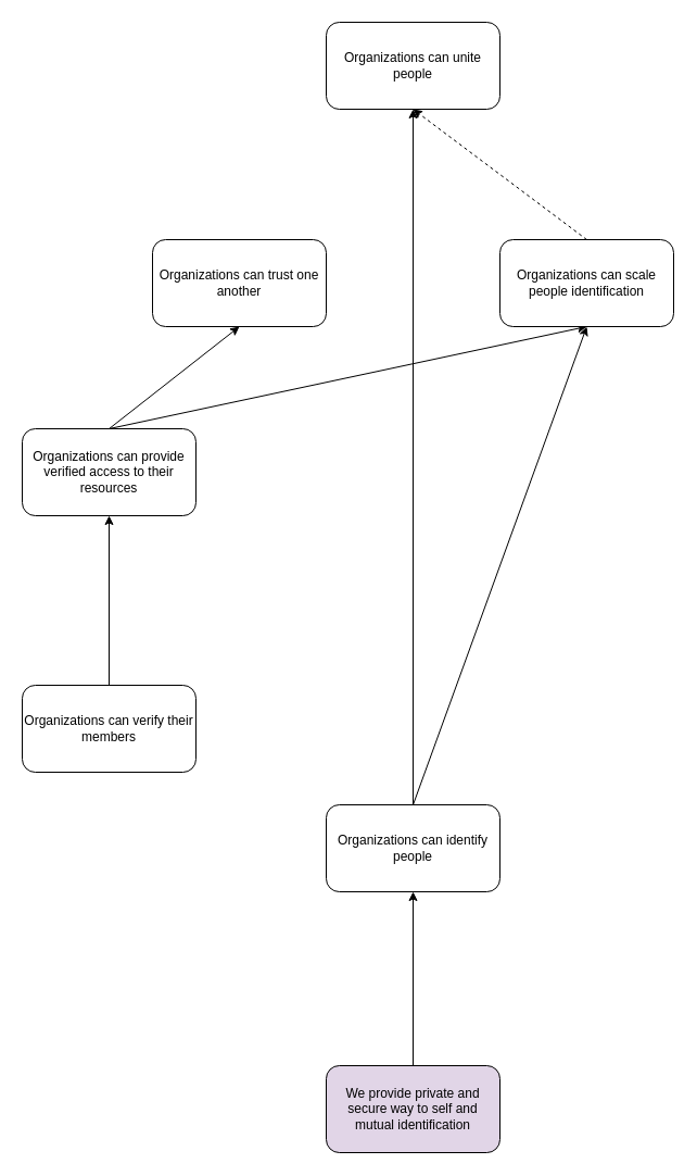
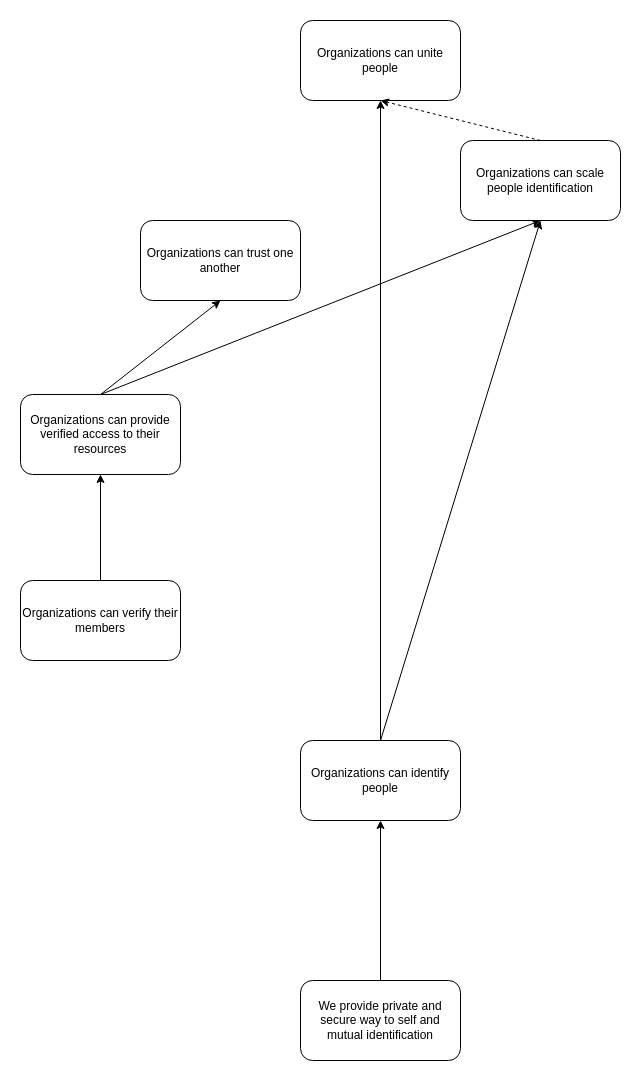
- <mxCell id="13" value="Organizations can scale people identification" style="rounded=1;whiteSpace=wrap;html=1;" parent="1" vertex="1"><mxGeometry x="460" y="220" width="160" height="80" as="geometry" /></mxCell>
+ <mxCell id="13" value="Organizations can scale people identification" style="rounded=1;whiteSpace=wrap;html=1;" parent="1" vertex="1"><mxGeometry x="460" y="140" width="160" height="80" as="geometry" /></mxCell>
- <mxCell id="5" value="Organizations can verify their members" style="rounded=1;whiteSpace=wrap;html=1;" parent="1" vertex="1"><mxGeometry x="20" y="630" width="160" height="80" as="geometry" /></mxCell>
+ <mxCell id="5" value="Organizations can verify their members" style="rounded=1;whiteSpace=wrap;html=1;" parent="1" vertex="1"><mxGeometry x="20" y="580" width="160" height="80" as="geometry" /></mxCell>
- <mxCell id="15" value="We provide private and secure way to self and mutual identification" style="rounded=1;whiteSpace=wrap;html=1;fillColor=#e1d5e7;" parent="1" vertex="1"><mxGeometry x="300" y="980" width="160" height="80" as="geometry" /></mxCell>
+ <mxCell id="15" value="We provide private and secure way to self and mutual identification" style="rounded=1;whiteSpace=wrap;html=1;" parent="1" vertex="1"><mxGeometry x="300" y="980" width="160" height="80" as="geometry" /></mxCell>
